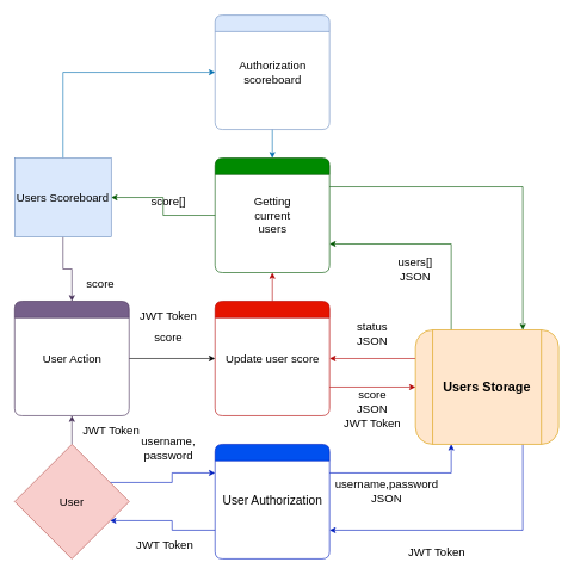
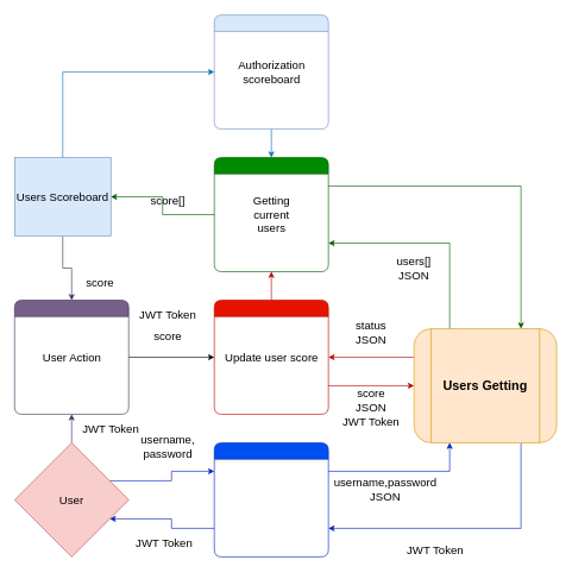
- <mxCell id="5" value="&lt;font style=&quot;font-size: 18px;&quot;&gt;Users Storage&lt;/font&gt;" style="shape=process;whiteSpace=wrap;html=1;backgroundOutline=1;fontStyle=1;startSize=23;rounded=1;fillColor=#ffe6cc;strokeColor=#d79b00;" vertex="1" parent="1"><mxGeometry x="580" y="460" width="200" height="160" as="geometry" /></mxCell>
+ <mxCell id="5" value="&lt;font style=&quot;font-size: 18px;&quot;&gt;Users Getting&lt;/font&gt;" style="shape=process;whiteSpace=wrap;html=1;backgroundOutline=1;fontStyle=1;startSize=23;rounded=1;fillColor=#ffe6cc;strokeColor=#d79b00;" vertex="1" parent="1"><mxGeometry x="580" y="460" width="200" height="160" as="geometry" /></mxCell>
- <mxCell id="10" value="&lt;span style=&quot;font-size: 17px;&quot;&gt;User Authorization&lt;/span&gt;" style="text;html=1;align=center;verticalAlign=middle;resizable=0;points=[];autosize=1;" vertex="1" parent="9"><mxGeometry y="65" width="160" height="30" as="geometry" /></mxCell>
